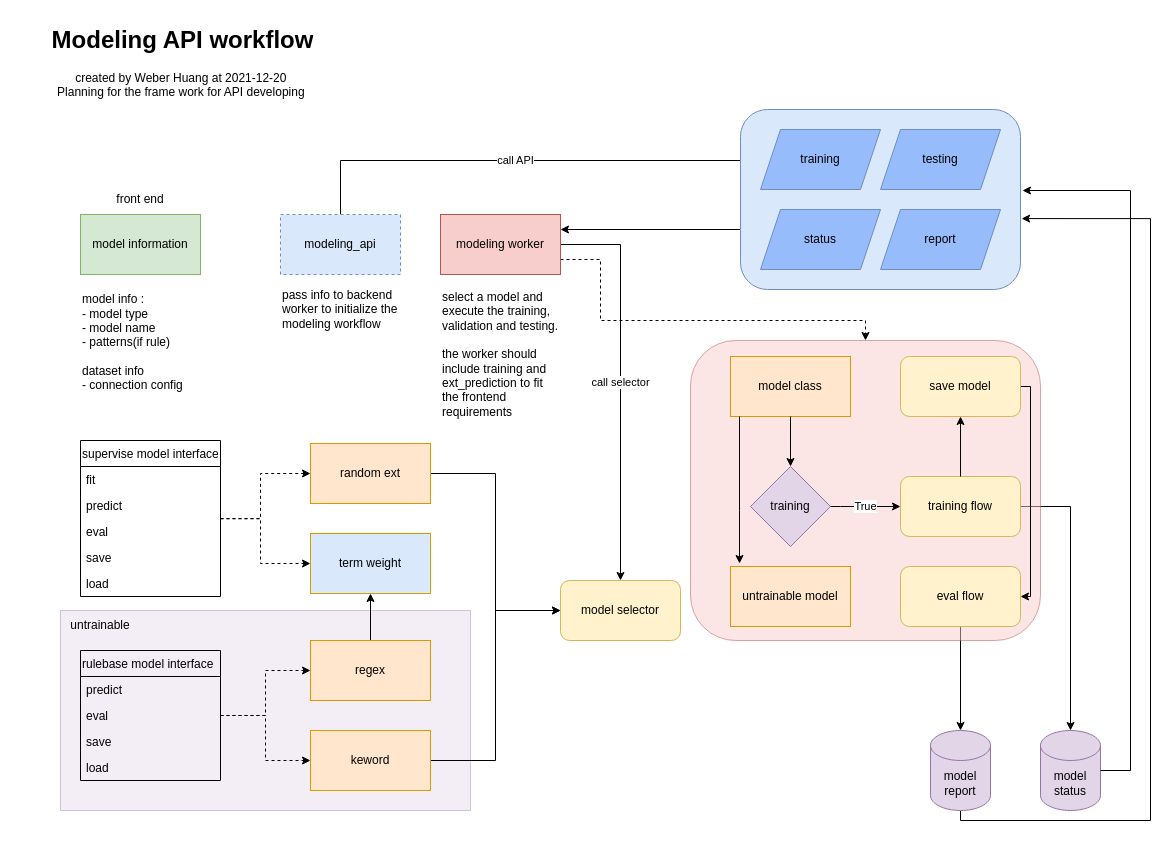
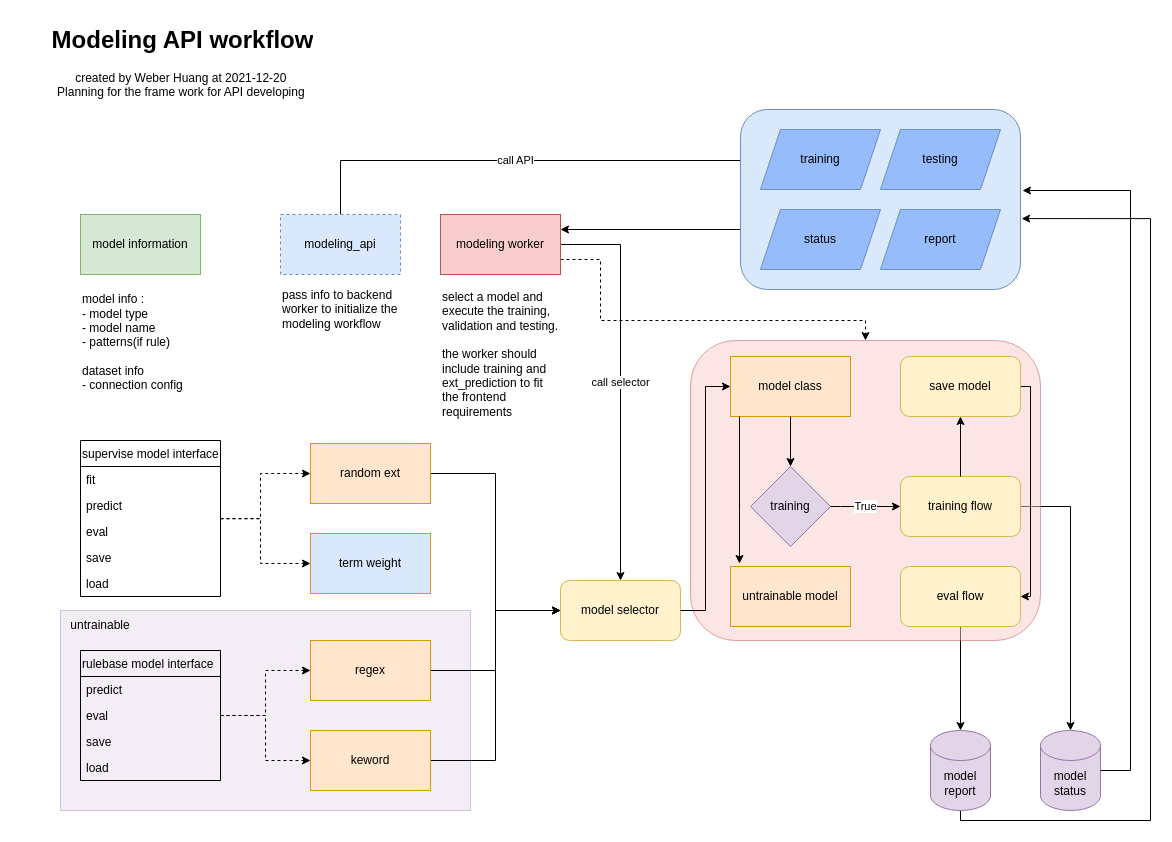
- <mxCell id="39" value="front end" style="text;html=1;strokeColor=none;fillColor=none;align=center;verticalAlign=middle;whiteSpace=wrap;rounded=0;" parent="1" vertex="1"><mxGeometry x="110" y="184" width="60" height="30" as="geometry" /></mxCell>
+ <mxCell id="64" style="edgeStyle=orthogonalEdgeStyle;rounded=0;orthogonalLoop=1;jettySize=auto;html=1;entryX=0;entryY=0.5;entryDx=0;entryDy=0;" parent="1" source="35" target="53" edge="1"><mxGeometry relative="1" as="geometry" /></mxCell>
- <mxCell id="30" style="edgeStyle=orthogonalEdgeStyle;rounded=0;orthogonalLoop=1;jettySize=auto;html=1;" parent="1" source="31" target="29" edge="1"><mxGeometry relative="1" as="geometry" /></mxCell>
+ <mxCell id="30" style="edgeStyle=orthogonalEdgeStyle;rounded=0;orthogonalLoop=1;jettySize=auto;html=1;entryX=0;entryY=0.5;entryDx=0;entryDy=0;" parent="1" source="31" target="35" edge="1"><mxGeometry relative="1" as="geometry" /></mxCell>
